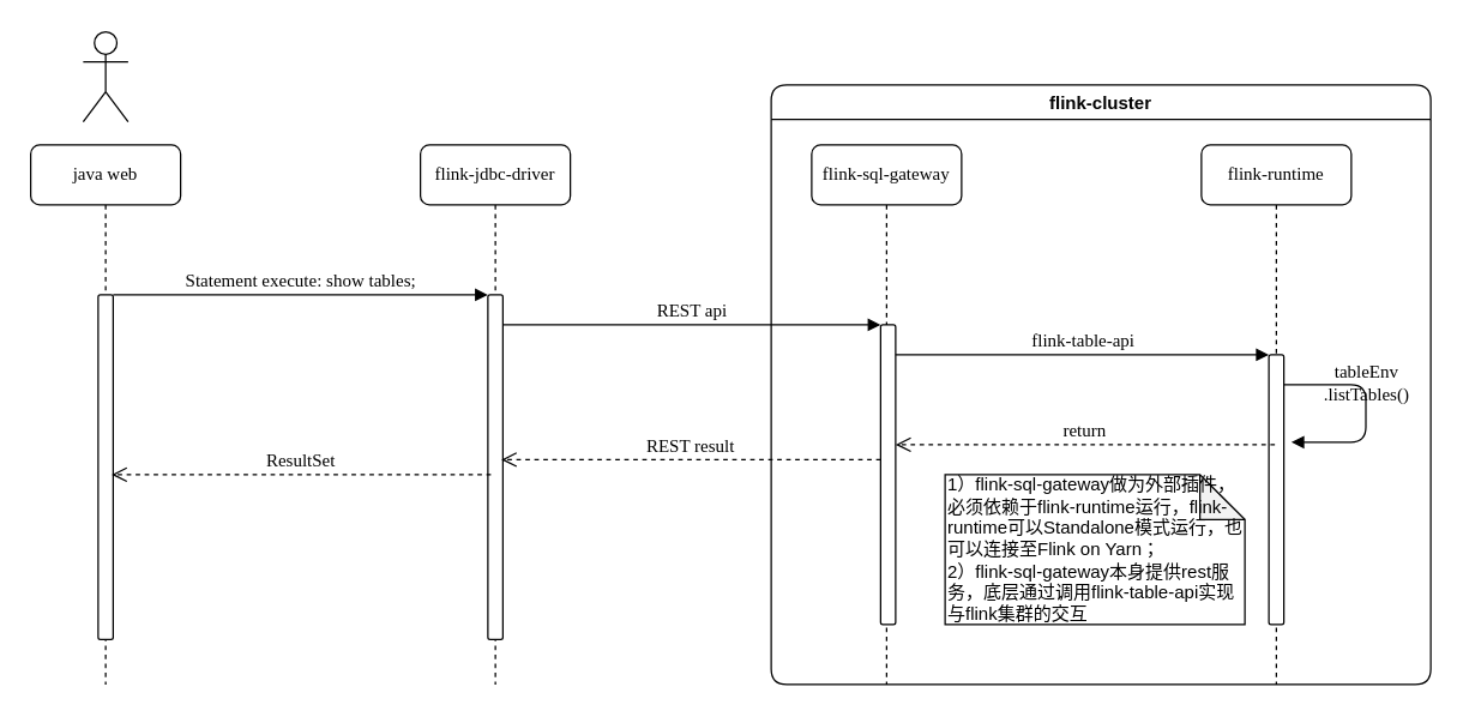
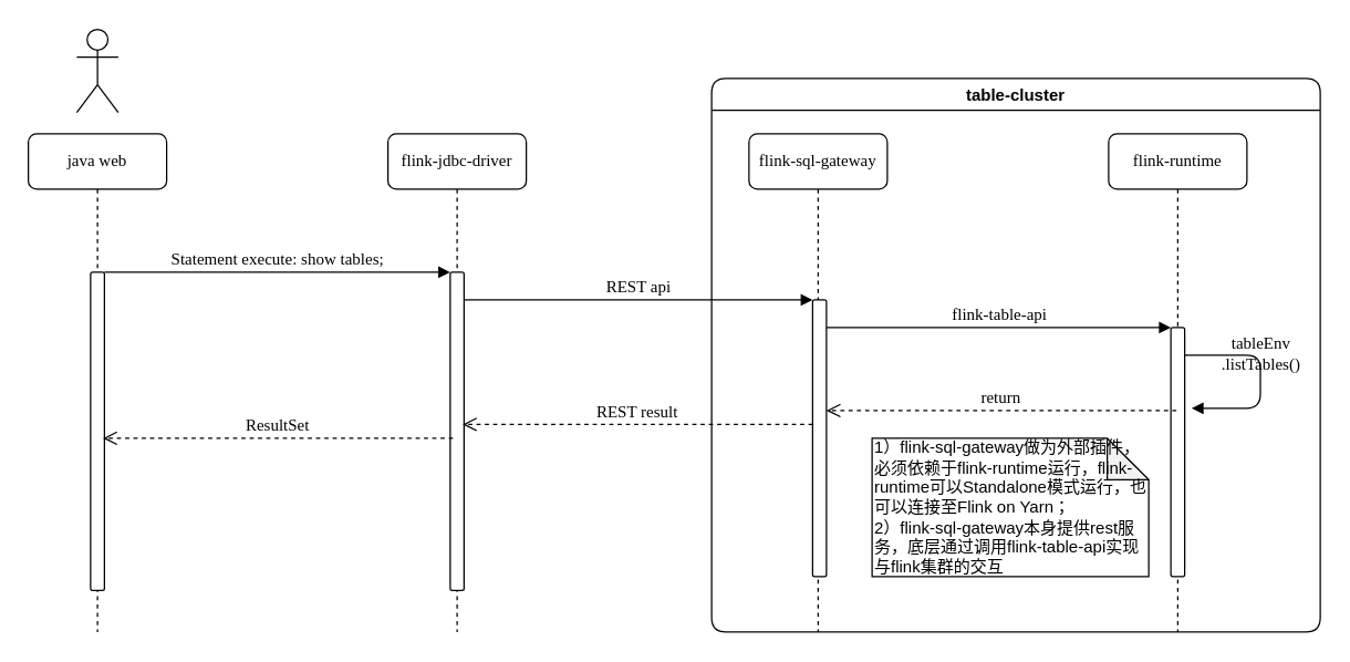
- <mxCell id="14" value="flink-cluster" style="swimlane;rounded=1;sketch=0;startSize=23;" vertex="1" parent="1"><mxGeometry x="514" y="56" width="440" height="400" as="geometry" /></mxCell>
+ <mxCell id="14" value="table-cluster" style="swimlane;rounded=1;sketch=0;startSize=23;" vertex="1" parent="1"><mxGeometry x="514" y="56" width="440" height="400" as="geometry" /></mxCell>
